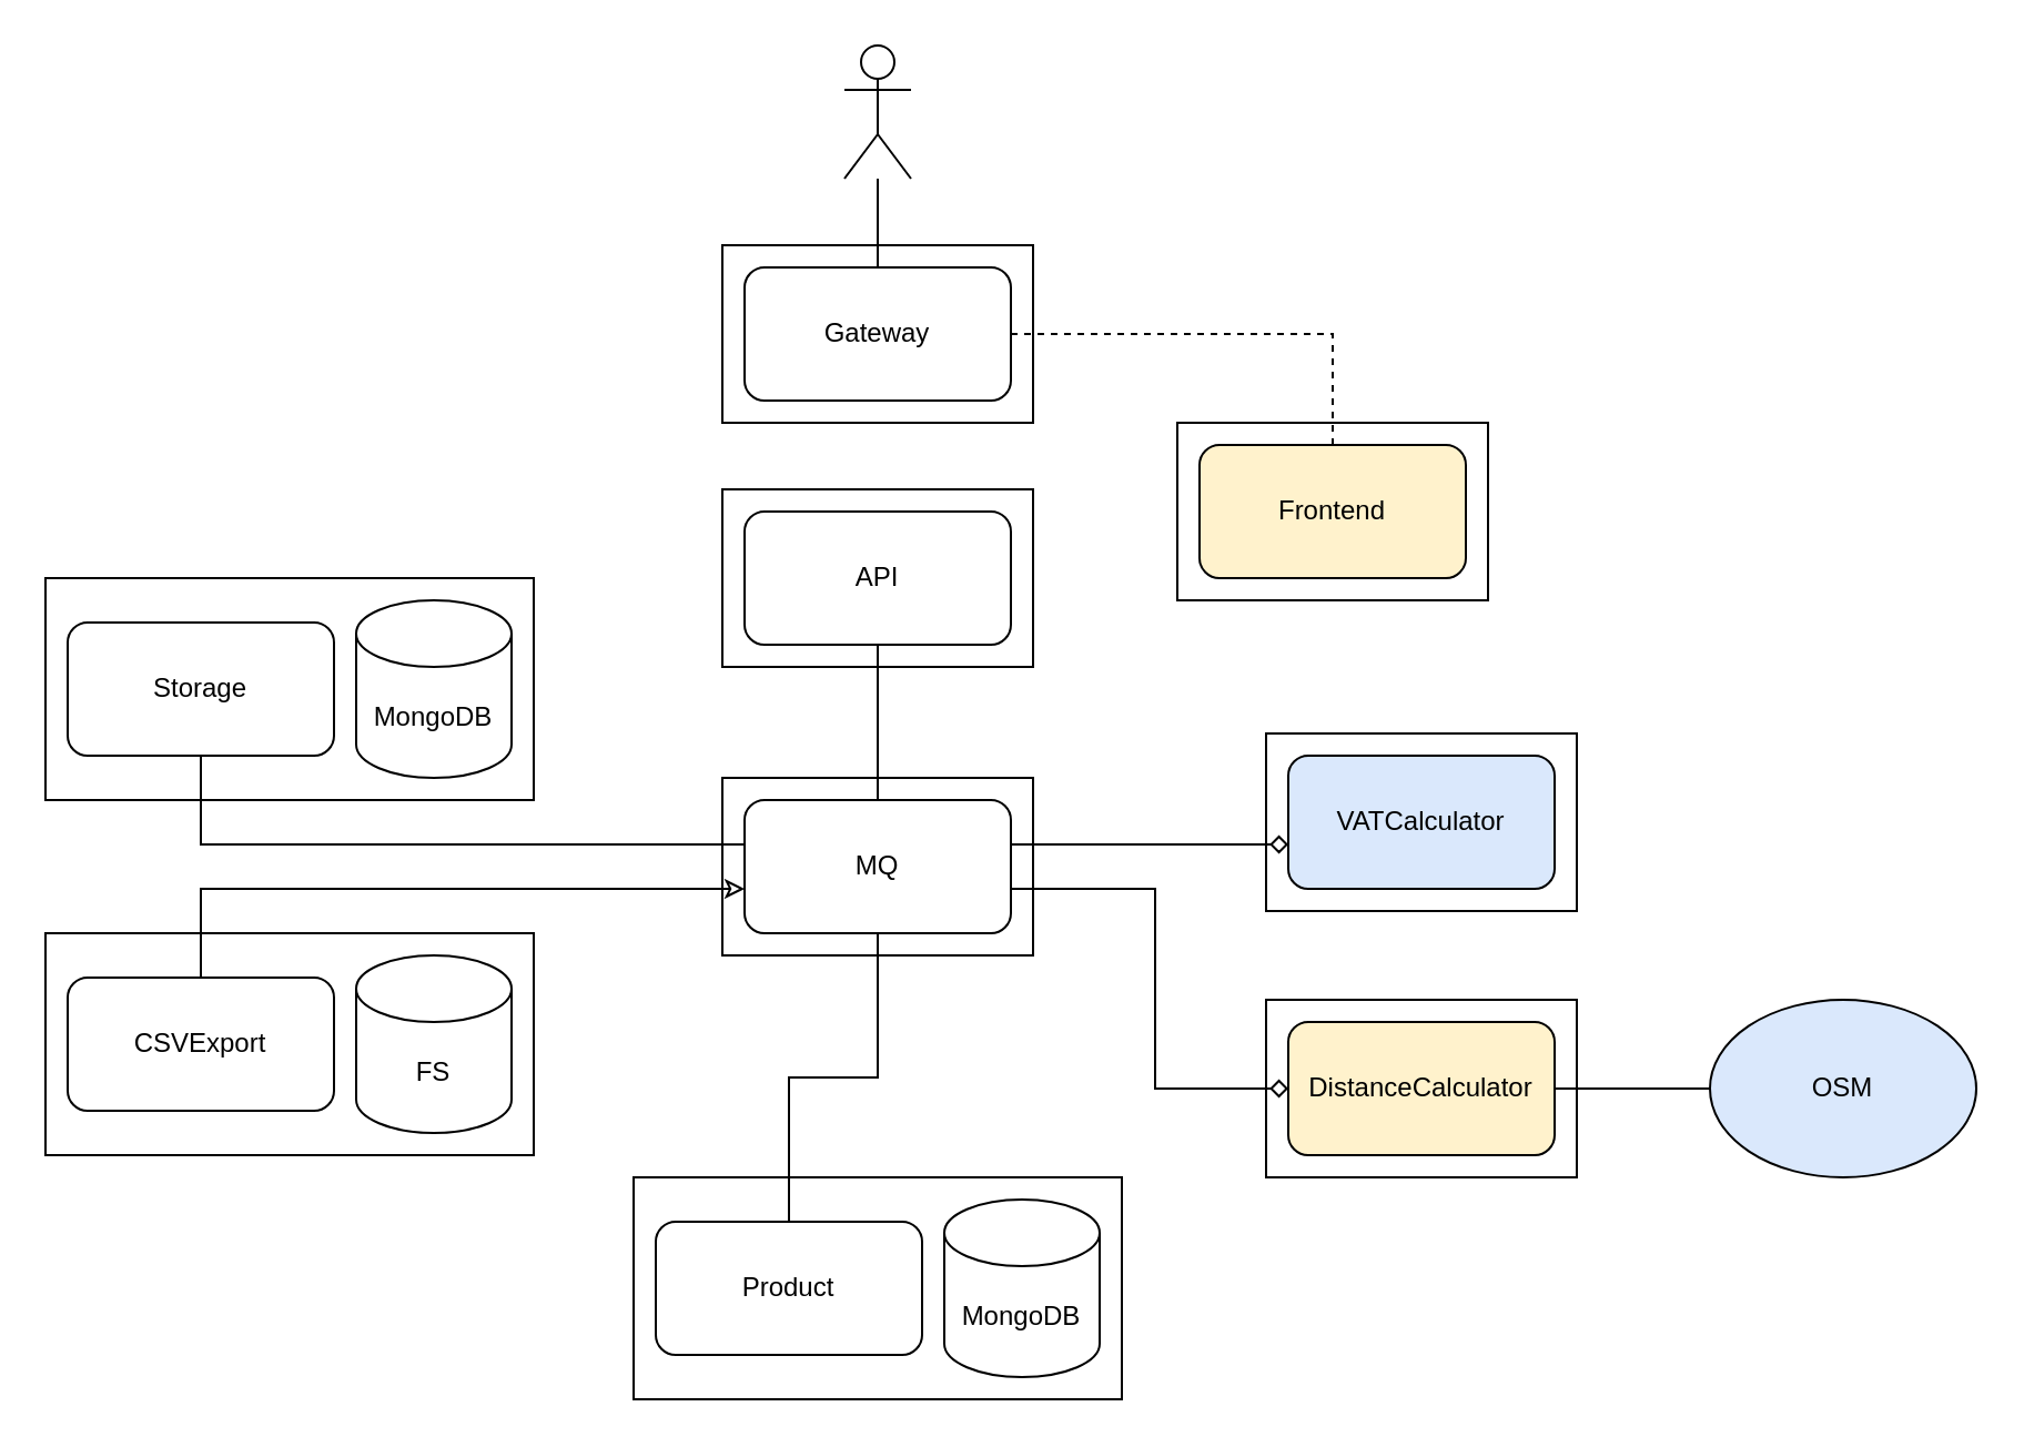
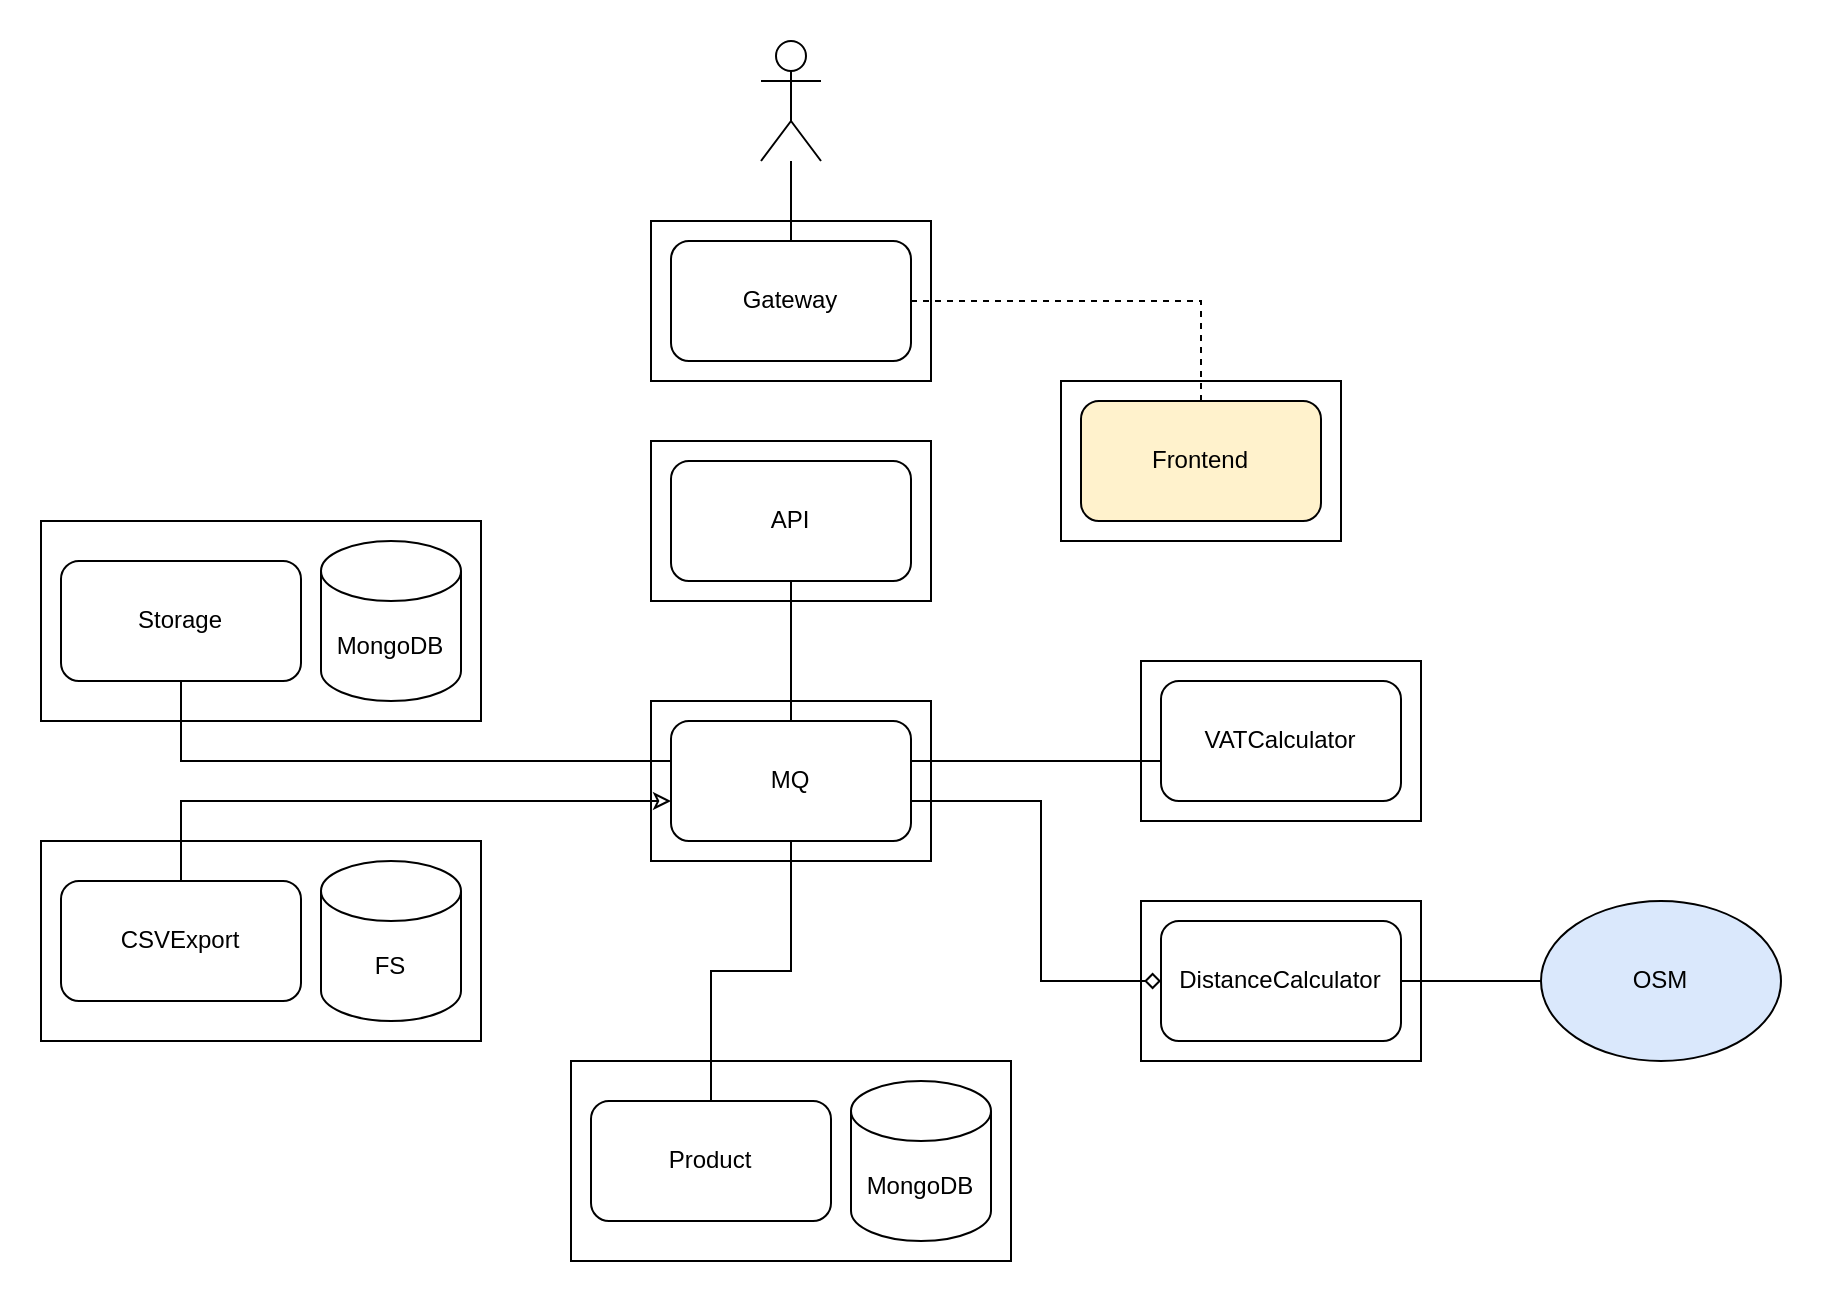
- <mxCell id="9" value="VATCalculator" style="rounded=1;whiteSpace=wrap;html=1;fillColor=#dae8fc;" parent="1" vertex="1"><mxGeometry x="580" y="340" width="120" height="60" as="geometry" /></mxCell>
+ <mxCell id="9" value="VATCalculator" style="rounded=1;whiteSpace=wrap;html=1;" parent="1" vertex="1"><mxGeometry x="580" y="340" width="120" height="60" as="geometry" /></mxCell>
- <mxCell id="27" style="edgeStyle=orthogonalEdgeStyle;rounded=0;orthogonalLoop=1;jettySize=auto;html=1;endArrow=diamond;endFill=0;" parent="1" source="7" target="9" edge="1"><mxGeometry relative="1" as="geometry"><Array as="points"><mxPoint x="530" y="380" /><mxPoint x="530" y="380" /></Array></mxGeometry></mxCell>
+ <mxCell id="27" style="edgeStyle=orthogonalEdgeStyle;rounded=0;orthogonalLoop=1;jettySize=auto;html=1;endArrow=none;endFill=0;" parent="1" source="7" target="9" edge="1"><mxGeometry relative="1" as="geometry"><Array as="points"><mxPoint x="530" y="380" /><mxPoint x="530" y="380" /></Array></mxGeometry></mxCell>
- <mxCell id="12" value="DistanceCalculator" style="rounded=1;whiteSpace=wrap;html=1;fillColor=#fff2cc;" parent="1" vertex="1"><mxGeometry x="580" y="460" width="120" height="60" as="geometry" /></mxCell>
+ <mxCell id="12" value="DistanceCalculator" style="rounded=1;whiteSpace=wrap;html=1;" parent="1" vertex="1"><mxGeometry x="580" y="460" width="120" height="60" as="geometry" /></mxCell>
